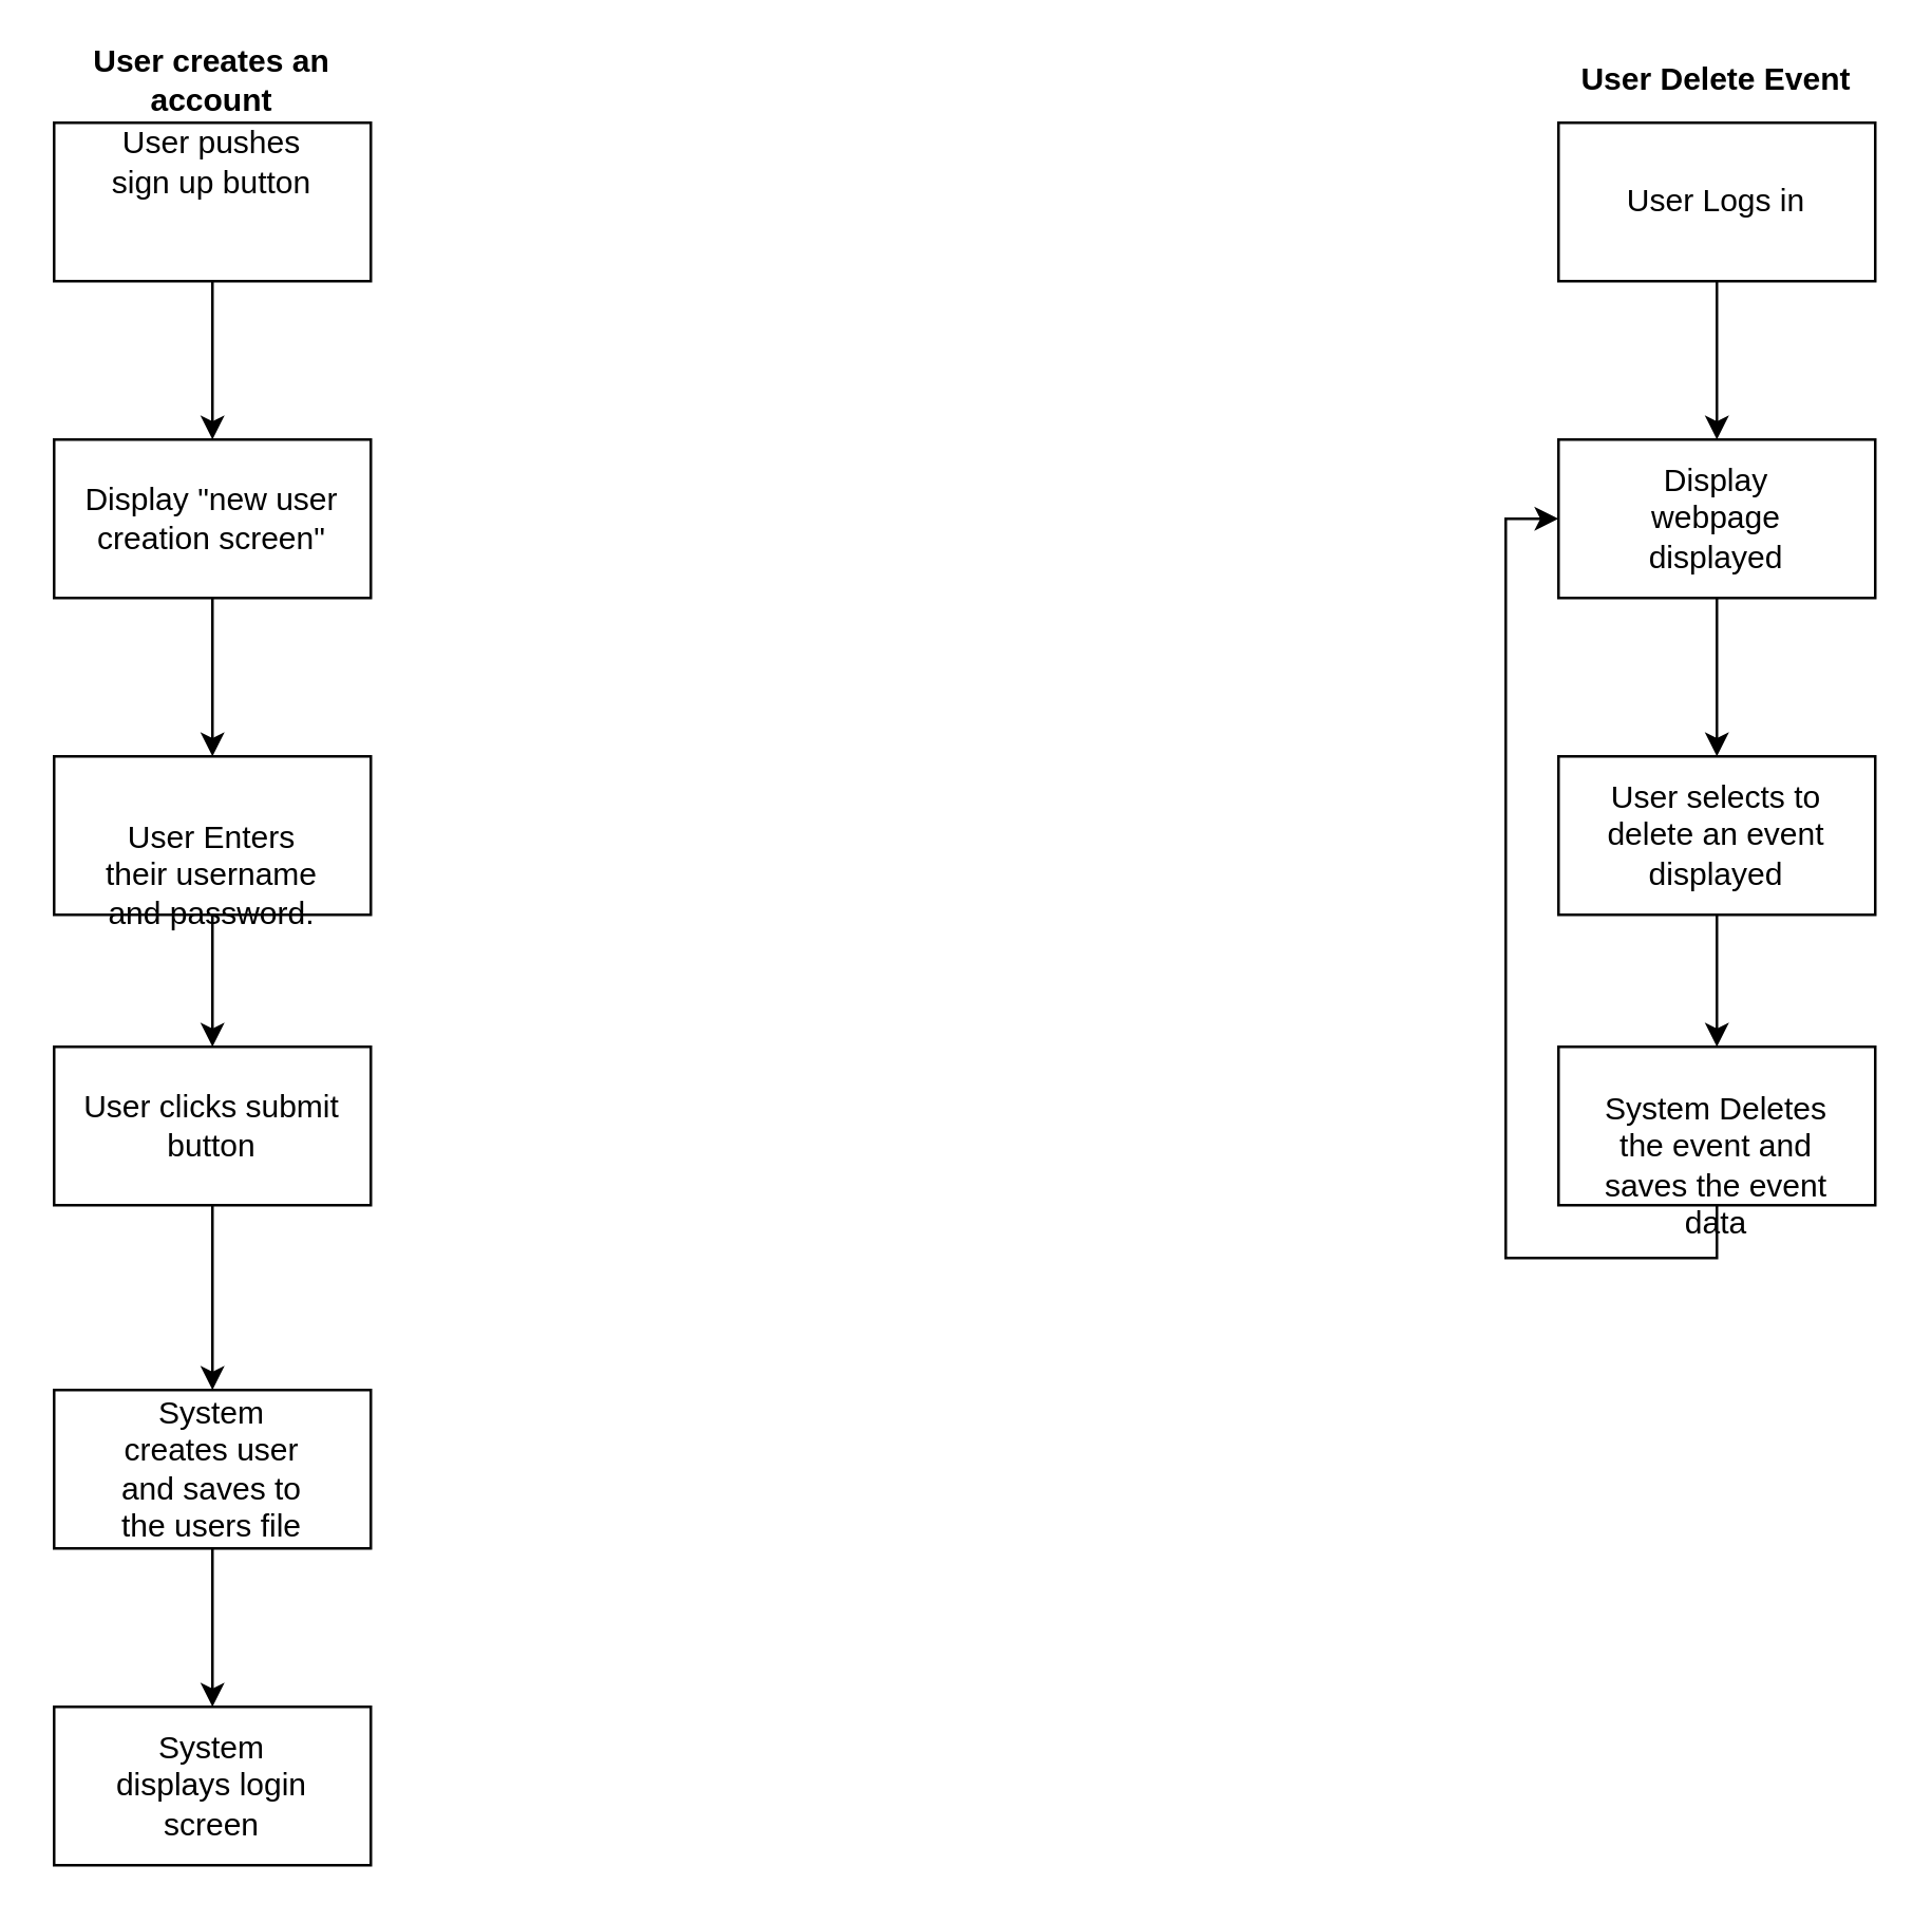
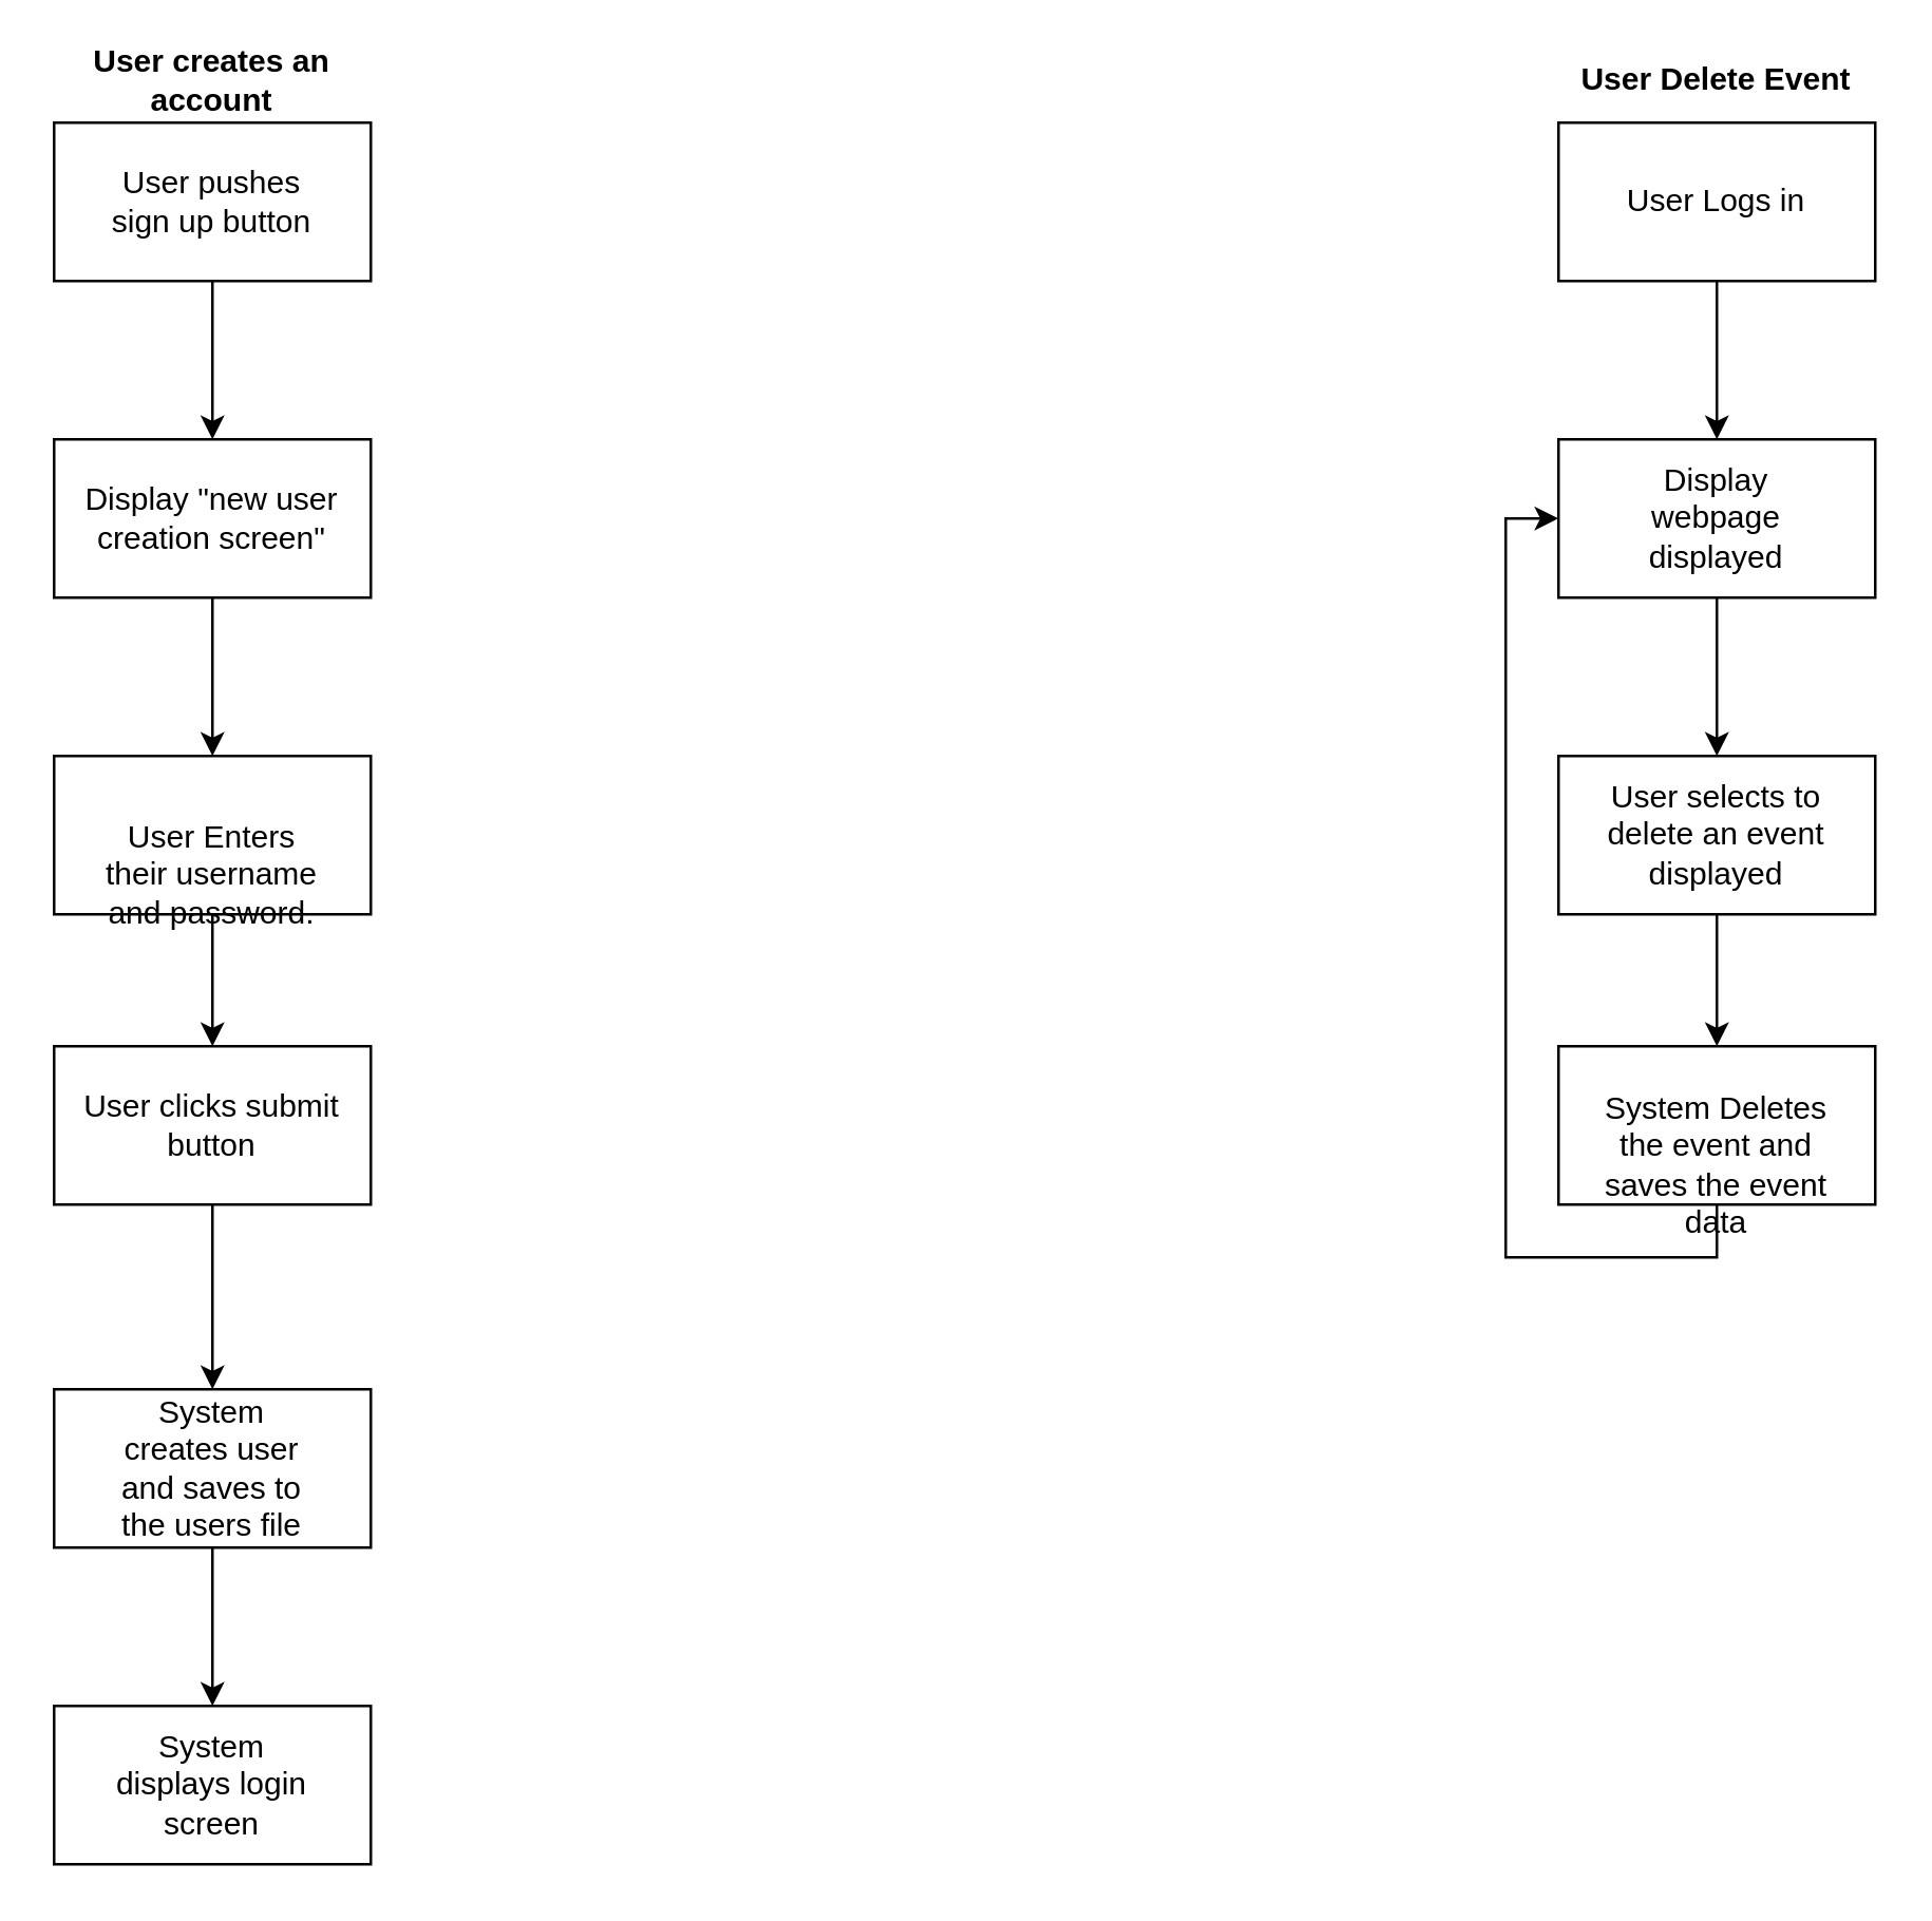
- <mxCell id="4" value="User pushes sign up button" style="text;html=1;strokeColor=none;fillColor=none;align=center;verticalAlign=middle;whiteSpace=wrap;rounded=0;" vertex="1" parent="1"><mxGeometry x="40" y="51" width="80" height="20" as="geometry" /></mxCell>
+ <mxCell id="4" value="User pushes sign up button" style="text;html=1;strokeColor=none;fillColor=none;align=center;verticalAlign=middle;whiteSpace=wrap;rounded=0;" vertex="1" parent="1"><mxGeometry x="40" y="66" width="80" height="20" as="geometry" /></mxCell>
